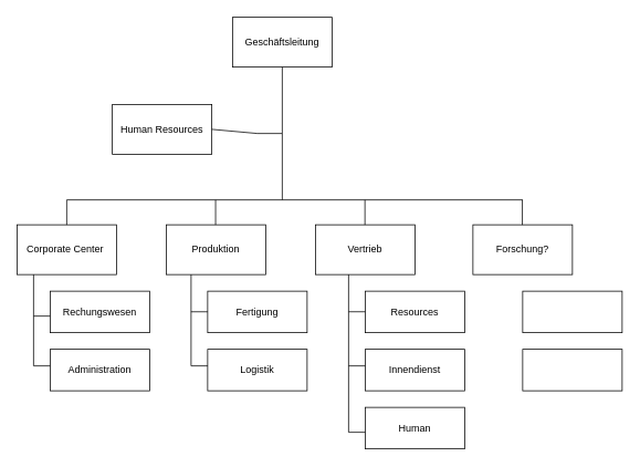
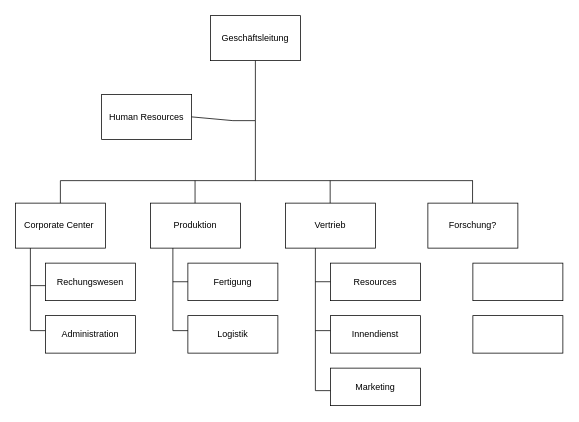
- <mxCell id="32" value="Human" style="rounded=0;whiteSpace=wrap;html=1;" vertex="1" parent="1"><mxGeometry x="440" y="490" width="120" height="50" as="geometry" /></mxCell>
+ <mxCell id="32" value="Marketing" style="rounded=0;whiteSpace=wrap;html=1;" vertex="1" parent="1"><mxGeometry x="440" y="490" width="120" height="50" as="geometry" /></mxCell>
